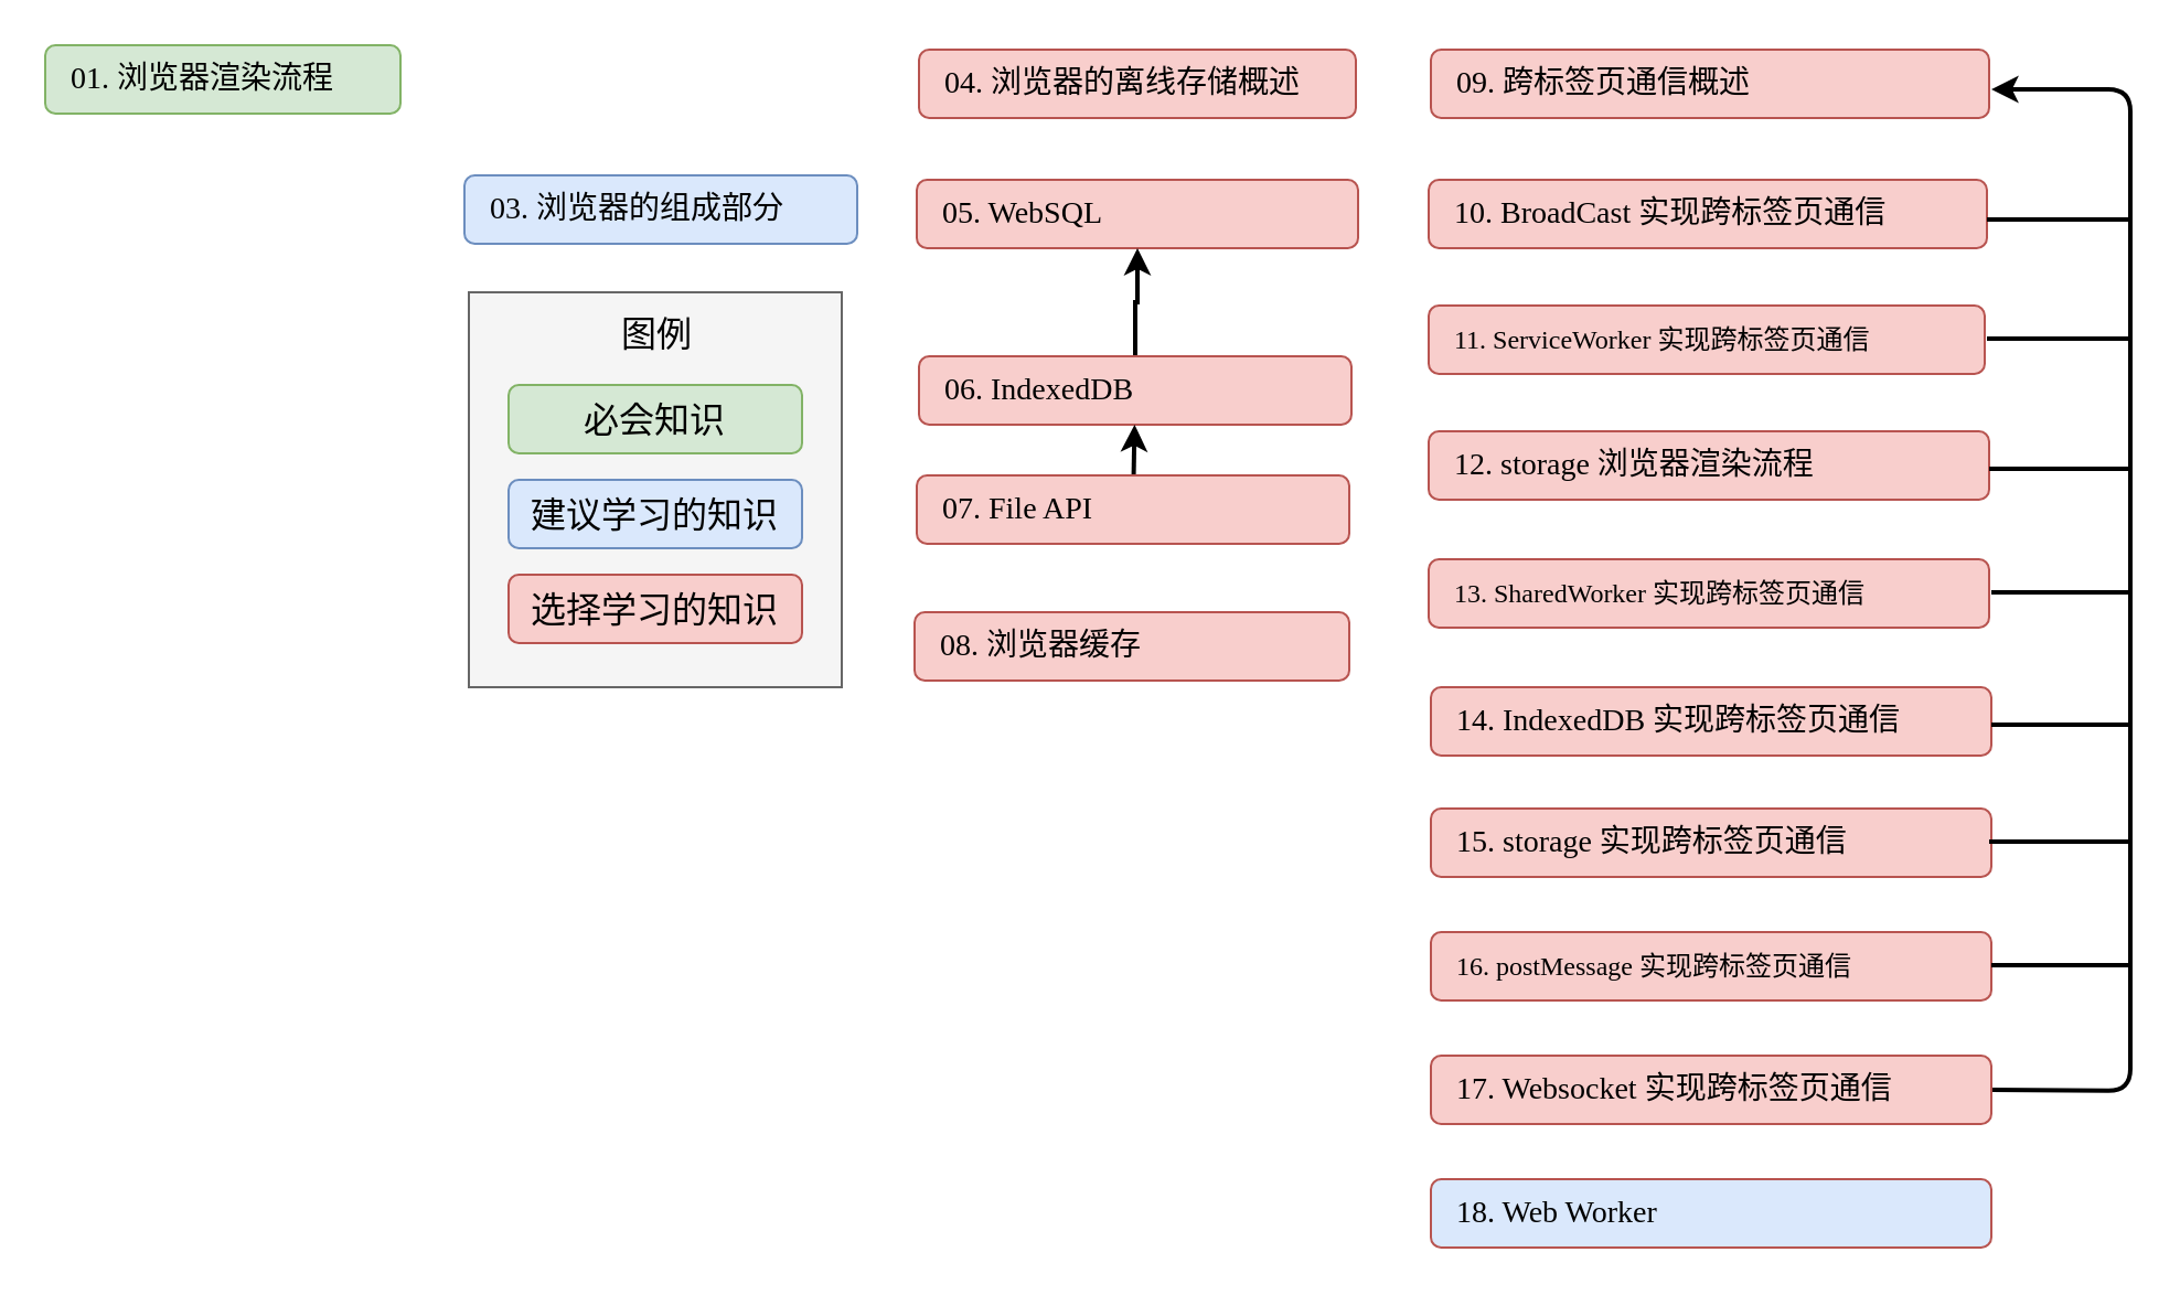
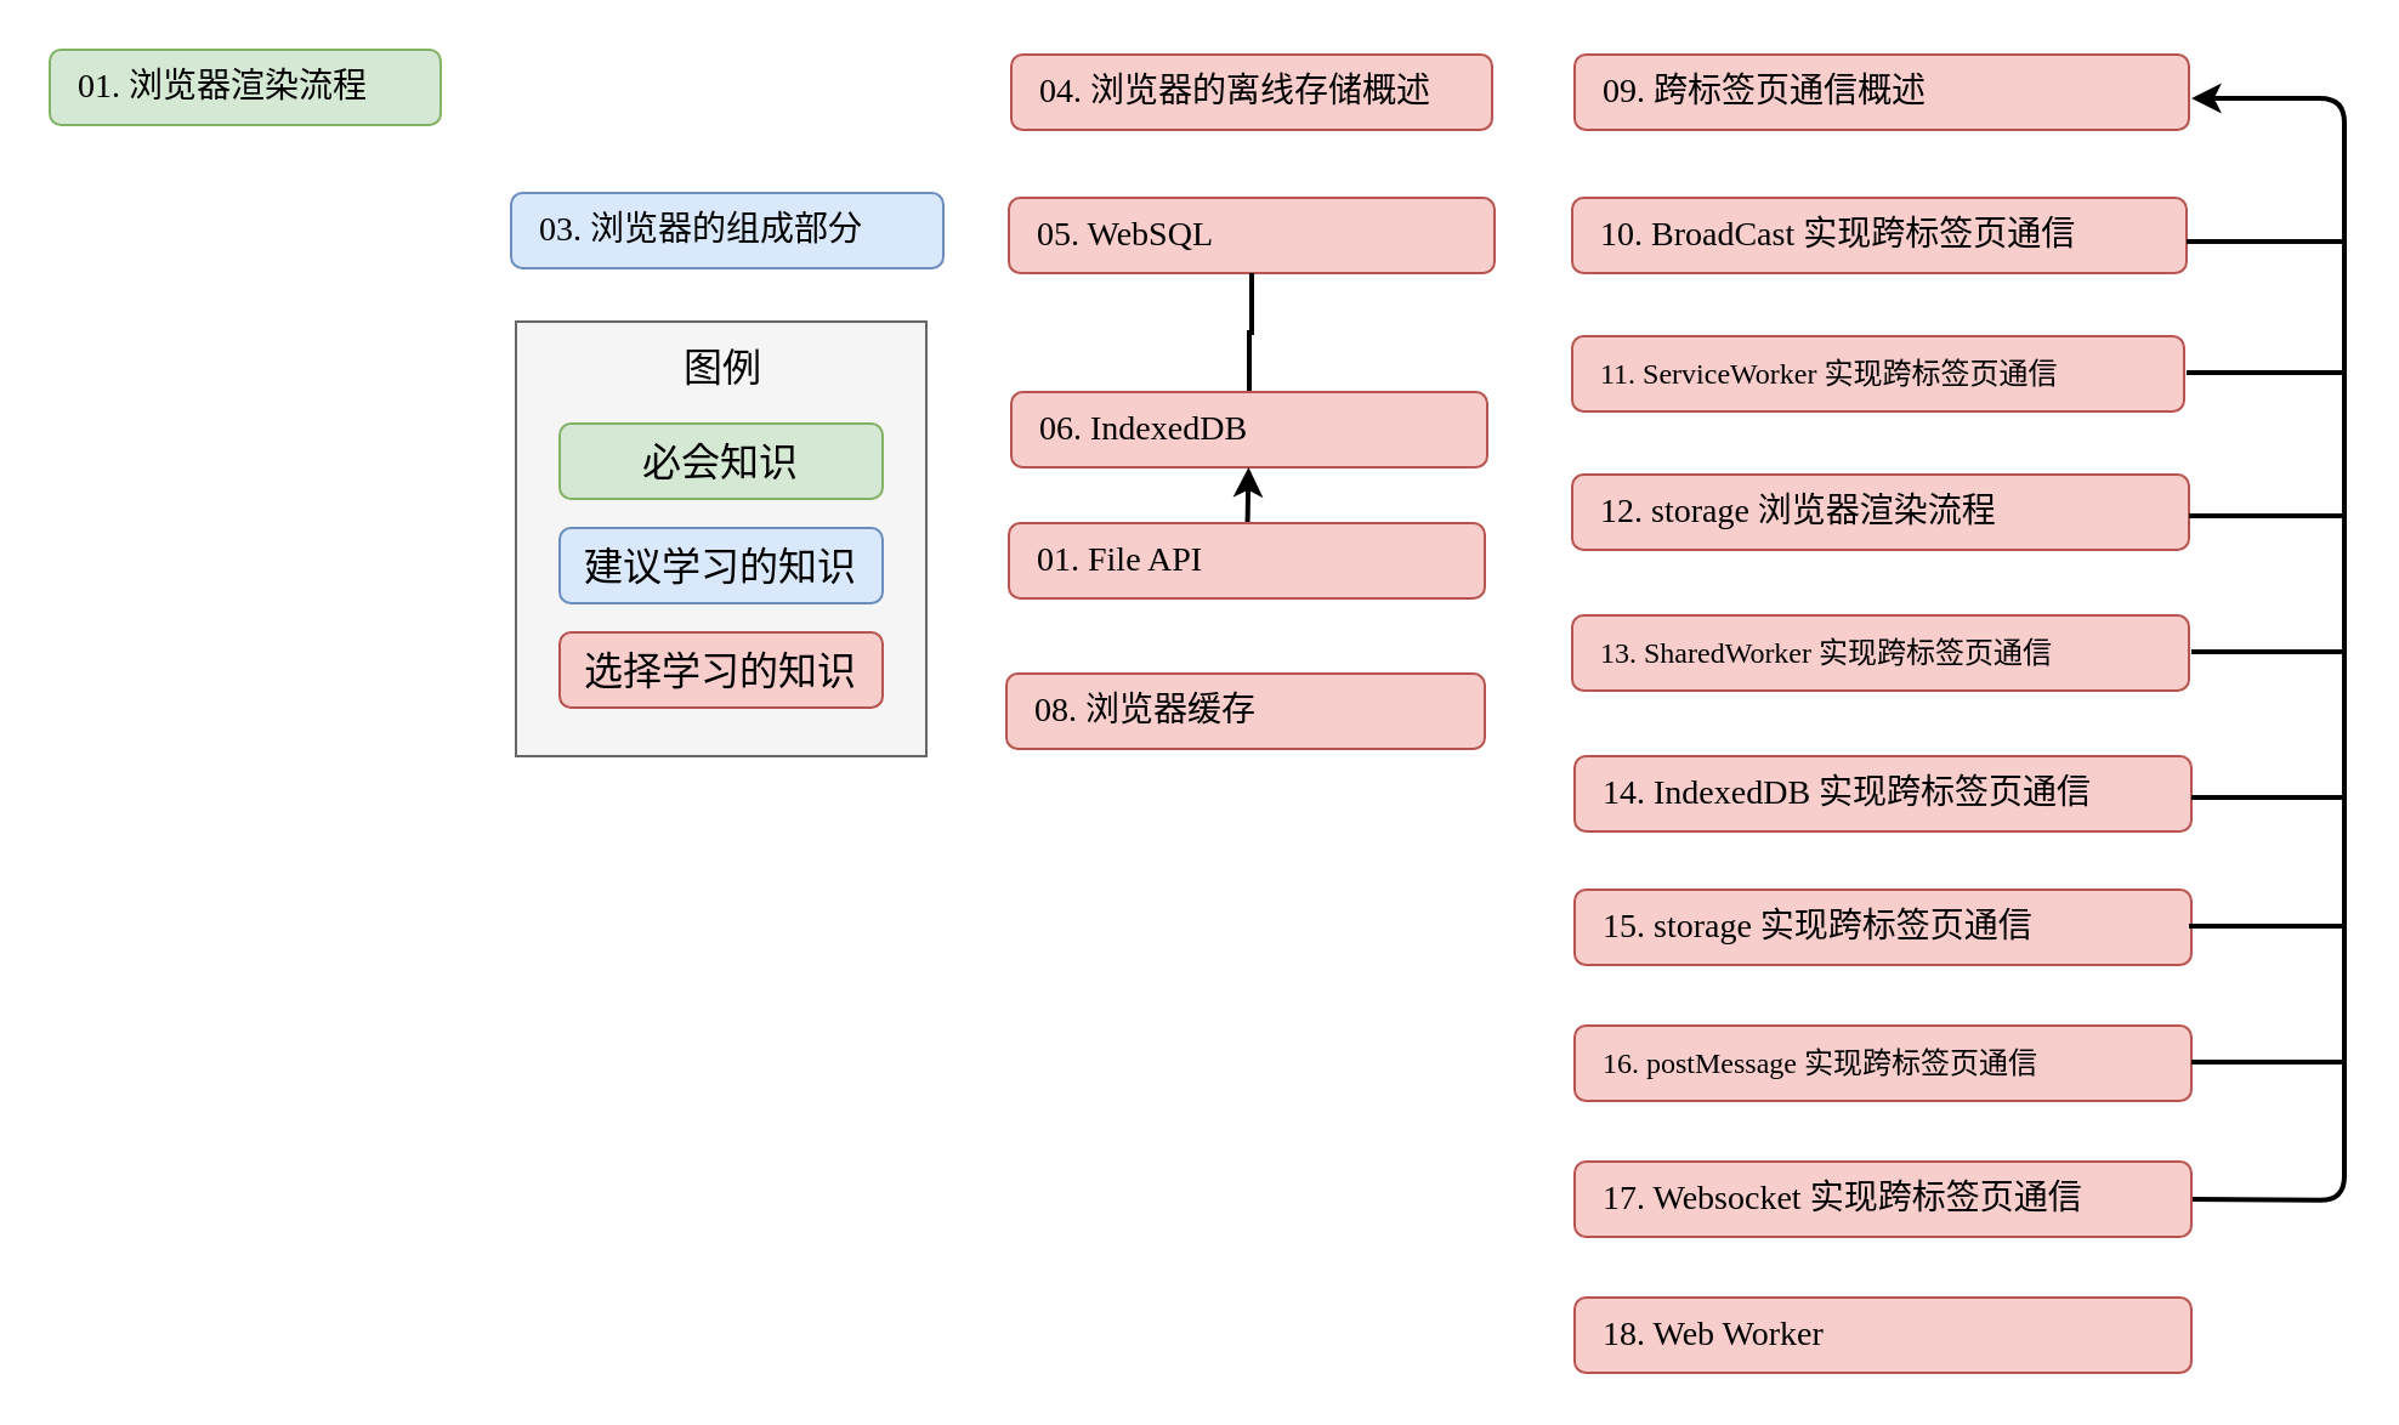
- <mxCell id="12" style="edgeStyle=orthogonalEdgeStyle;rounded=0;orthogonalLoop=1;jettySize=auto;html=1;exitX=0.5;exitY=0;exitDx=0;exitDy=0;entryX=0.5;entryY=1;entryDx=0;entryDy=0;strokeColor=#000000;strokeWidth=2;spacingLeft=10;fontSize=14;" parent="1" source="13" target="10" edge="1"><mxGeometry relative="1" as="geometry" /></mxCell>
+ <mxCell id="12" style="edgeStyle=orthogonalEdgeStyle;rounded=0;orthogonalLoop=1;jettySize=auto;html=1;exitX=0.5;exitY=0;exitDx=0;exitDy=0;entryX=0.5;entryY=1;entryDx=0;entryDy=0;strokeColor=#000000;strokeWidth=2;spacingLeft=10;fontSize=14;endArrow=none;" parent="1" source="13" target="10" edge="1"><mxGeometry relative="1" as="geometry" /></mxCell>
- <mxCell id="20" value="&lt;span style=&quot;font-size: 14px&quot;&gt;&lt;font color=&quot;#000000&quot; style=&quot;font-size: 14px&quot;&gt;07. File API&lt;/font&gt;&lt;/span&gt;" style="rounded=1;whiteSpace=wrap;html=1;fillColor=#f8cecc;strokeColor=#b85450;fontSize=14;fontFamily=Roboto Mono;align=left;spacingLeft=10;" parent="1" vertex="1"><mxGeometry x="415" y="215" width="196" height="31" as="geometry" /></mxCell>
+ <mxCell id="20" value="&lt;span style=&quot;font-size: 14px&quot;&gt;&lt;font color=&quot;#000000&quot; style=&quot;font-size: 14px&quot;&gt;01. File API&lt;/font&gt;&lt;/span&gt;" style="rounded=1;whiteSpace=wrap;html=1;fillColor=#f8cecc;strokeColor=#b85450;fontSize=14;fontFamily=Roboto Mono;align=left;spacingLeft=10;" parent="1" vertex="1"><mxGeometry x="415" y="215" width="196" height="31" as="geometry" /></mxCell>
- <mxCell id="27" value="&lt;font color=&quot;#000000&quot; style=&quot;font-size: 14px&quot;&gt;18. Web Worker&lt;/font&gt;" style="rounded=1;whiteSpace=wrap;html=1;fillColor=#dae8fc;strokeColor=#b85450;fontSize=14;fontFamily=Roboto Mono;align=left;spacingLeft=10;" parent="1" vertex="1"><mxGeometry x="648" y="534" width="254" height="31" as="geometry" /></mxCell>
+ <mxCell id="27" value="&lt;font color=&quot;#000000&quot; style=&quot;font-size: 14px&quot;&gt;18. Web Worker&lt;/font&gt;" style="rounded=1;whiteSpace=wrap;html=1;fillColor=#f8cecc;strokeColor=#b85450;fontSize=14;fontFamily=Roboto Mono;align=left;spacingLeft=10;" parent="1" vertex="1"><mxGeometry x="648" y="534" width="254" height="31" as="geometry" /></mxCell>
